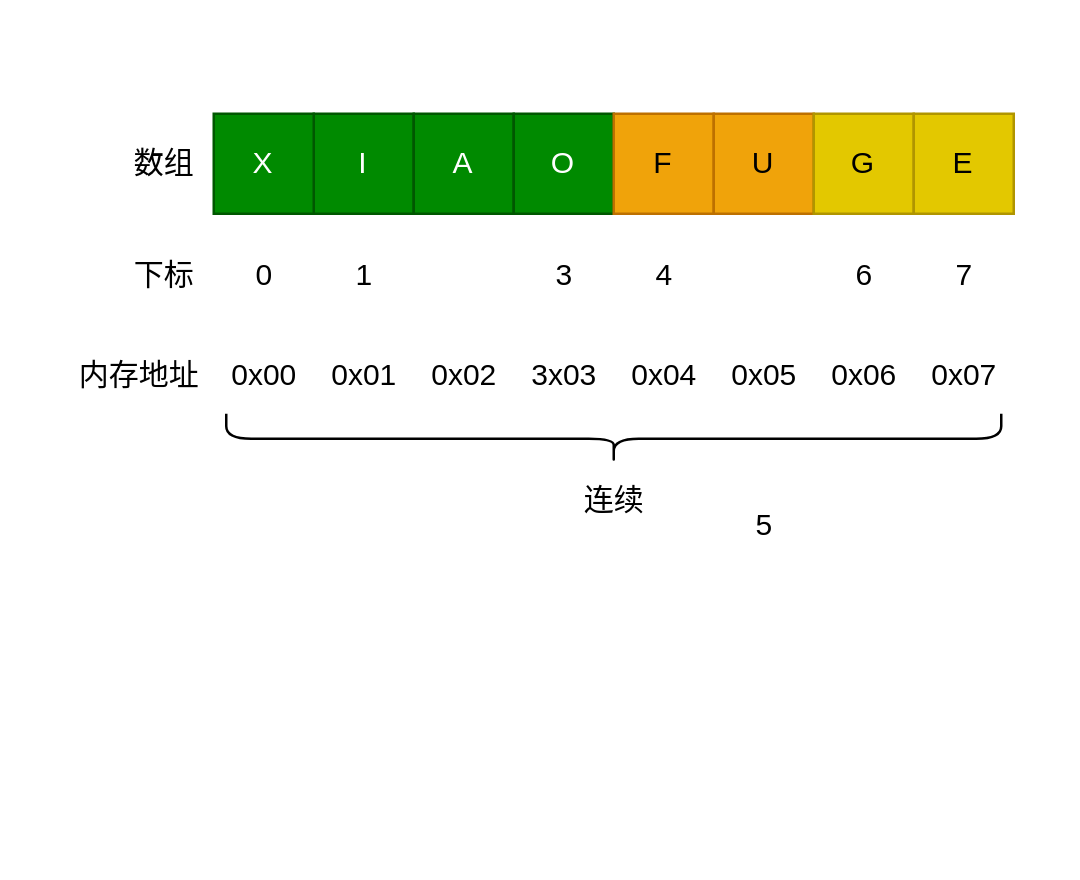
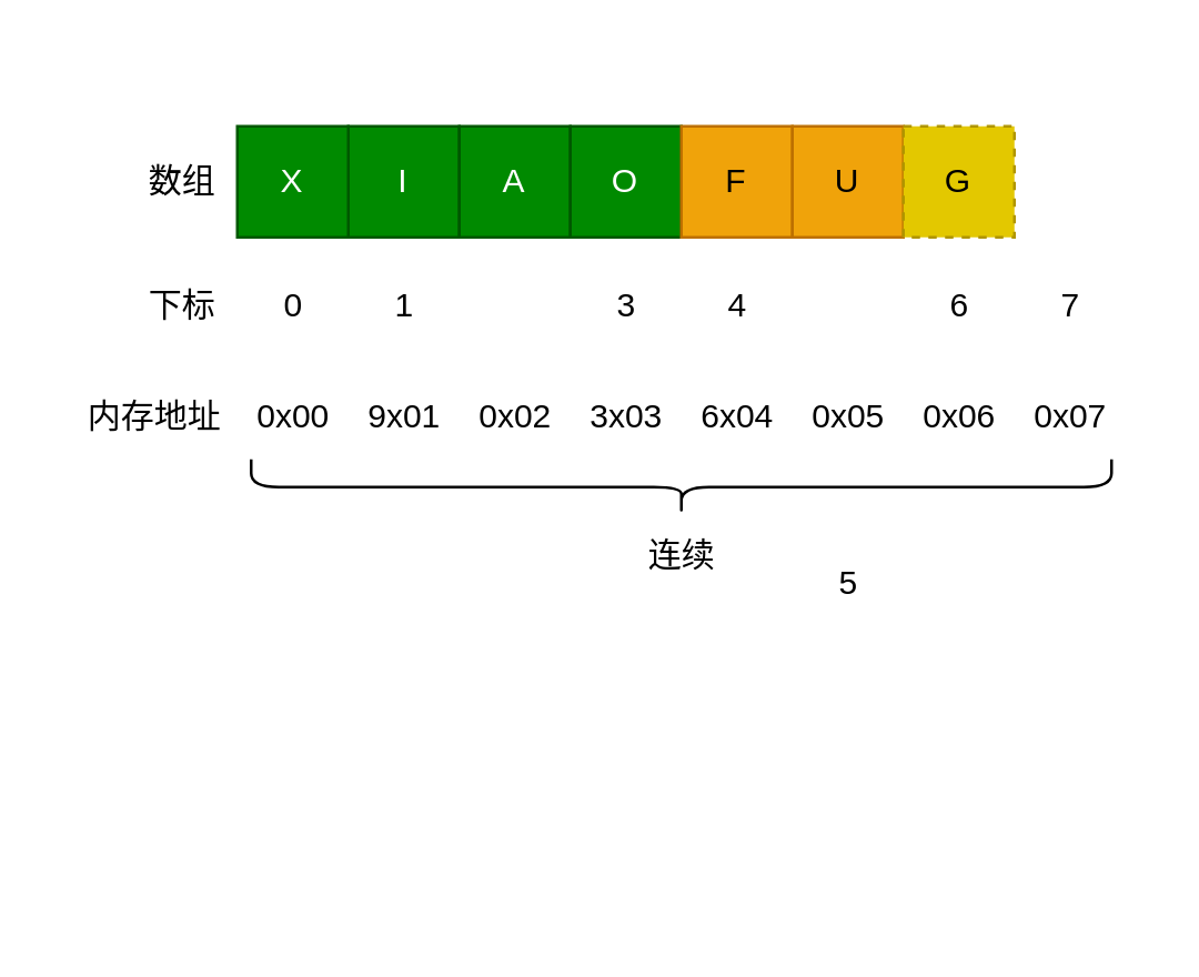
- <mxCell id="8" value="G" style="whiteSpace=wrap;html=1;aspect=fixed;fillColor=#e3c800;fontColor=#000000;strokeColor=#B09500;" vertex="1" parent="1"><mxGeometry x="325" y="45" width="40" height="40" as="geometry" /></mxCell>
+ <mxCell id="8" value="G" style="whiteSpace=wrap;html=1;aspect=fixed;fillColor=#e3c800;fontColor=#000000;strokeColor=#B09500;dashed=1;" vertex="1" parent="1"><mxGeometry x="325" y="45" width="40" height="40" as="geometry" /></mxCell>
- <mxCell id="9" value="E" style="whiteSpace=wrap;html=1;aspect=fixed;fillColor=#e3c800;fontColor=#000000;strokeColor=#B09500;" vertex="1" parent="1"><mxGeometry x="365" y="45" width="40" height="40" as="geometry" /></mxCell>
- <mxCell id="21" value="0x01" style="text;html=1;resizable=0;autosize=1;align=center;verticalAlign=middle;points=[];fillColor=none;strokeColor=none;rounded=0;" vertex="1" parent="1"><mxGeometry x="120" y="135" width="50" height="30" as="geometry" /></mxCell>
+ <mxCell id="21" value="9x01" style="text;html=1;resizable=0;autosize=1;align=center;verticalAlign=middle;points=[];fillColor=none;strokeColor=none;rounded=0;" vertex="1" parent="1"><mxGeometry x="120" y="135" width="50" height="30" as="geometry" /></mxCell>
- <mxCell id="24" value="0x04" style="text;html=1;resizable=0;autosize=1;align=center;verticalAlign=middle;points=[];fillColor=none;strokeColor=none;rounded=0;" vertex="1" parent="1"><mxGeometry x="240" y="135" width="50" height="30" as="geometry" /></mxCell>
+ <mxCell id="24" value="6x04" style="text;html=1;resizable=0;autosize=1;align=center;verticalAlign=middle;points=[];fillColor=none;strokeColor=none;rounded=0;" vertex="1" parent="1"><mxGeometry x="240" y="135" width="50" height="30" as="geometry" /></mxCell>
